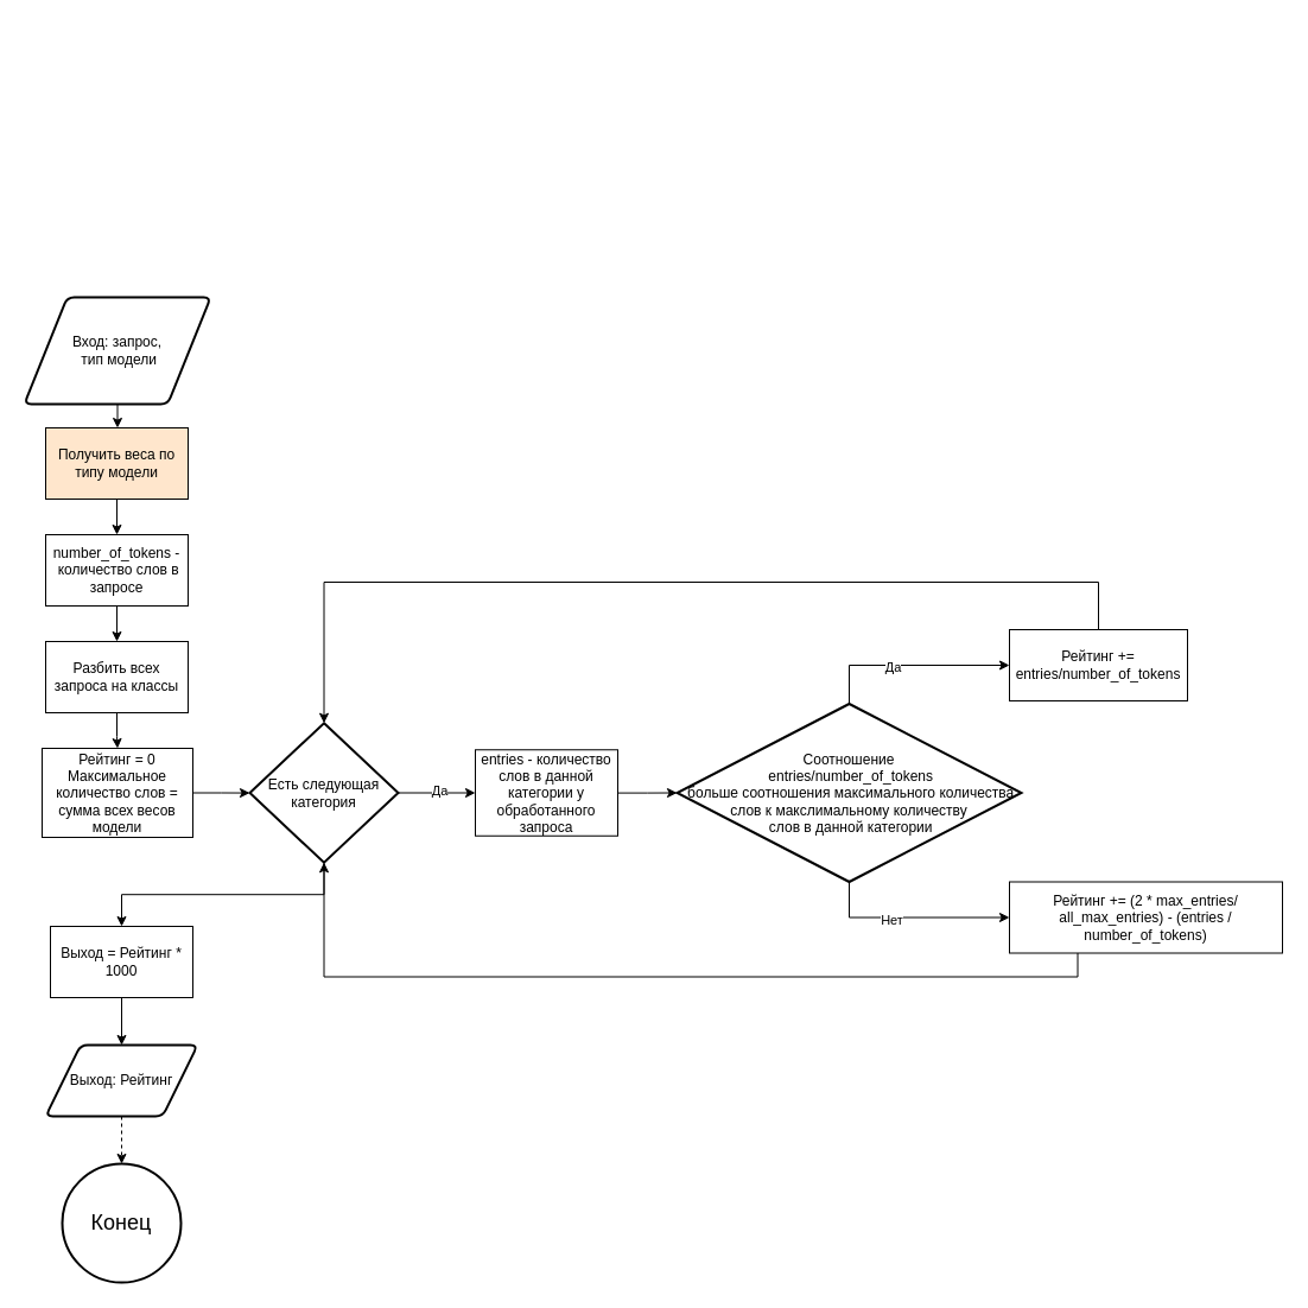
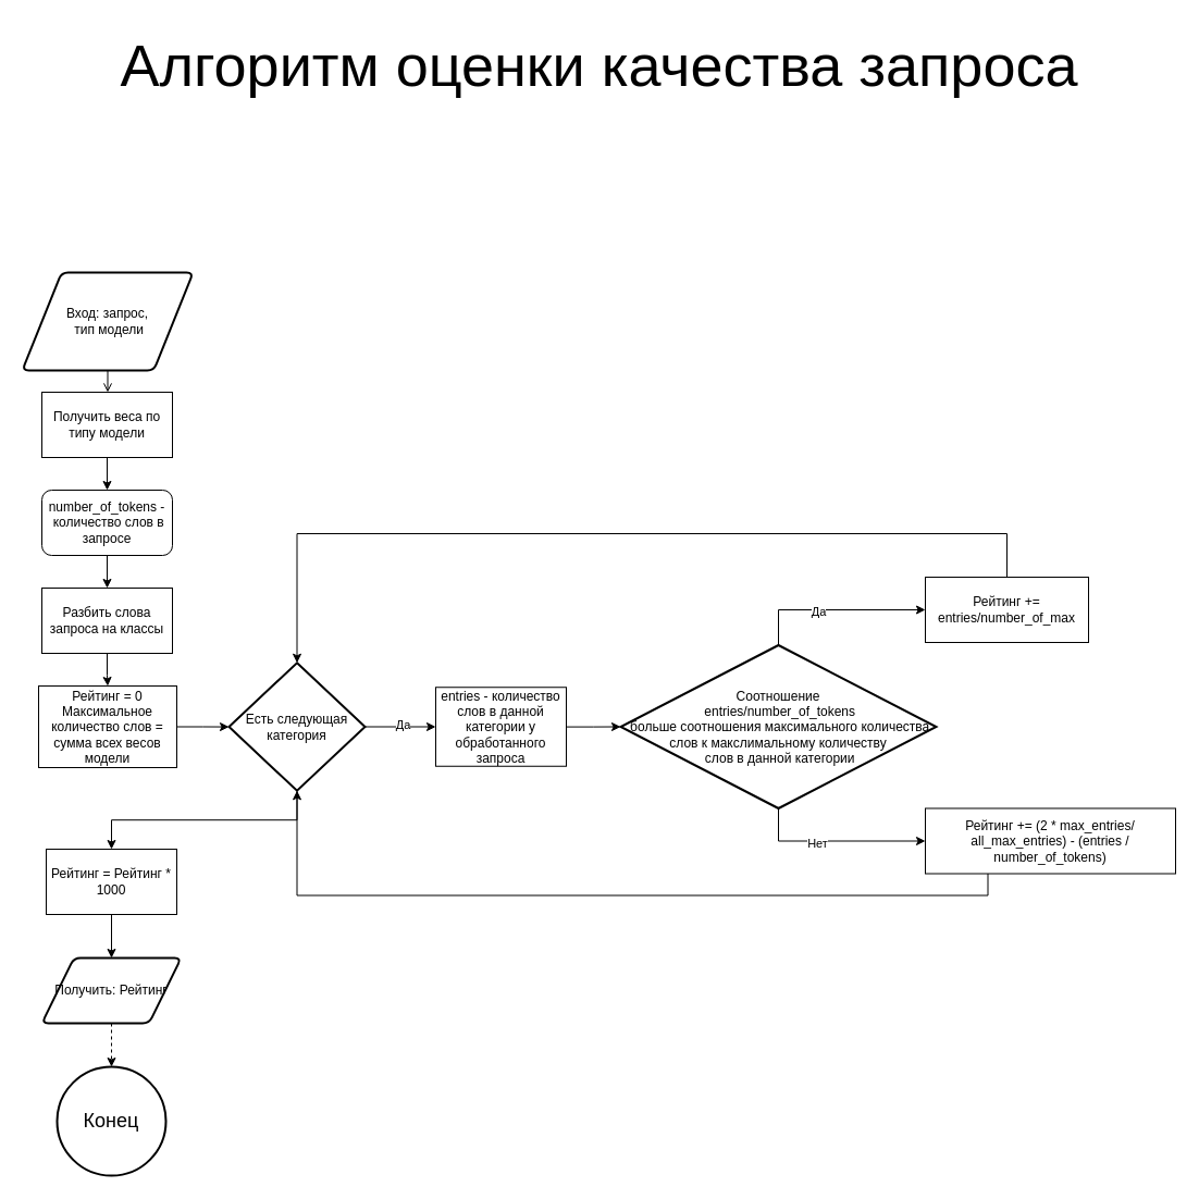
+ <mxCell id="32" value="&lt;font style=&quot;font-size: 54px;&quot;&gt;Алгоритм оценки качества запроса&lt;/font&gt;" style="text;html=1;align=center;verticalAlign=middle;resizable=0;points=[];autosize=1;strokeColor=none;fillColor=none;" vertex="1" parent="1"><mxGeometry x="100" y="20" width="900" height="80" as="geometry" /></mxCell>
- <mxCell id="3" value="" style="edgeStyle=orthogonalEdgeStyle;rounded=0;orthogonalLoop=1;jettySize=auto;html=1;" parent="1" source="4" target="6" edge="1"><mxGeometry relative="1" as="geometry" /></mxCell>
+ <mxCell id="3" value="" style="edgeStyle=orthogonalEdgeStyle;rounded=0;orthogonalLoop=1;jettySize=auto;html=1;endArrow=open;" parent="1" source="4" target="6" edge="1"><mxGeometry relative="1" as="geometry" /></mxCell>
- <mxCell id="6" value="Получить веса по типу модели" style="whiteSpace=wrap;html=1;fillColor=#ffe6cc;" parent="1" vertex="1"><mxGeometry x="38" y="360" width="120" height="60" as="geometry" /></mxCell>
+ <mxCell id="6" value="Получить веса по типу модели" style="whiteSpace=wrap;html=1;" parent="1" vertex="1"><mxGeometry x="38" y="360" width="120" height="60" as="geometry" /></mxCell>
- <mxCell id="8" value="number_of_tokens -&lt;br&gt;&amp;nbsp;количество слов в запросе" style="whiteSpace=wrap;html=1;" parent="1" vertex="1"><mxGeometry x="38" y="450" width="120" height="60" as="geometry" /></mxCell>
+ <mxCell id="8" value="number_of_tokens -&lt;br&gt;&amp;nbsp;количество слов в запросе" style="whiteSpace=wrap;html=1;rounded=1;" parent="1" vertex="1"><mxGeometry x="38" y="450" width="120" height="60" as="geometry" /></mxCell>
- <mxCell id="24" value="Рейтинг += entries/number_of_tokens" style="whiteSpace=wrap;html=1;" parent="1" vertex="1"><mxGeometry x="850" y="530" width="150" height="60" as="geometry" /></mxCell>
+ <mxCell id="24" value="Рейтинг += entries/number_of_max" style="whiteSpace=wrap;html=1;" parent="1" vertex="1"><mxGeometry x="850" y="530" width="150" height="60" as="geometry" /></mxCell>
- <mxCell id="10" value="Разбить всех запроса на классы" style="whiteSpace=wrap;html=1;" parent="1" vertex="1"><mxGeometry x="38" y="540" width="120" height="60" as="geometry" /></mxCell>
+ <mxCell id="10" value="Разбить слова запроса на классы" style="whiteSpace=wrap;html=1;" parent="1" vertex="1"><mxGeometry x="38" y="540" width="120" height="60" as="geometry" /></mxCell>
- <mxCell id="29" value="Выход = Рейтинг * 1000" style="rounded=0;whiteSpace=wrap;html=1;" parent="1" vertex="1"><mxGeometry x="42" y="780" width="120" height="60" as="geometry" /></mxCell>
+ <mxCell id="29" value="Рейтинг = Рейтинг * 1000" style="rounded=0;whiteSpace=wrap;html=1;" parent="1" vertex="1"><mxGeometry x="42" y="780" width="120" height="60" as="geometry" /></mxCell>
- <mxCell id="31" value="Выход: Рейтинг" style="shape=parallelogram;html=1;strokeWidth=2;perimeter=parallelogramPerimeter;whiteSpace=wrap;rounded=1;arcSize=12;size=0.23;" parent="1" vertex="1"><mxGeometry x="38" y="880" width="128" height="60" as="geometry" /></mxCell>
+ <mxCell id="31" value="Получить: Рейтинг" style="shape=parallelogram;html=1;strokeWidth=2;perimeter=parallelogramPerimeter;whiteSpace=wrap;rounded=1;arcSize=12;size=0.23;" parent="1" vertex="1"><mxGeometry x="38" y="880" width="128" height="60" as="geometry" /></mxCell>
